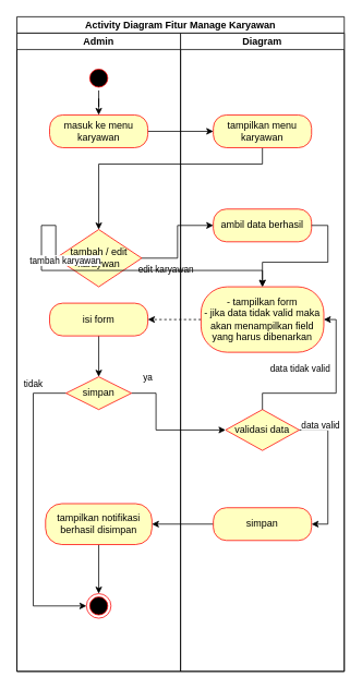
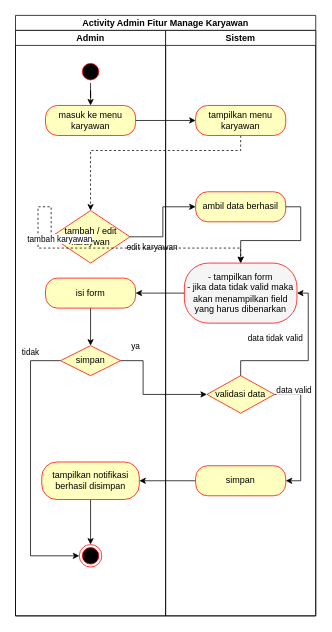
- <mxCell id="2" value="Activity Diagram Fitur Manage Karyawan" style="swimlane;childLayout=stackLayout;resizeParent=1;resizeParentMax=0;startSize=20;" vertex="1" parent="1"><mxGeometry x="20" y="20" width="400" height="800" as="geometry" /></mxCell>
+ <mxCell id="2" value="Activity Admin Fitur Manage Karyawan" style="swimlane;childLayout=stackLayout;resizeParent=1;resizeParentMax=0;startSize=20;" vertex="1" parent="1"><mxGeometry x="20" y="20" width="400" height="800" as="geometry" /></mxCell>
- <mxCell id="24" value="Diagram" style="swimlane;startSize=20;" vertex="1" parent="2"><mxGeometry x="200" y="20" width="200" height="780" as="geometry" /></mxCell>
+ <mxCell id="24" value="Sistem" style="swimlane;startSize=20;" vertex="1" parent="2"><mxGeometry x="200" y="20" width="200" height="780" as="geometry" /></mxCell>
- <mxCell id="6" style="edgeStyle=orthogonalEdgeStyle;rounded=0;orthogonalLoop=1;jettySize=auto;html=1;" edge="1" parent="2" source="25" target="15"><mxGeometry relative="1" as="geometry"><Array as="points"><mxPoint x="300" y="180" /><mxPoint x="100" y="180" /></Array></mxGeometry></mxCell>
+ <mxCell id="6" style="edgeStyle=orthogonalEdgeStyle;rounded=0;orthogonalLoop=1;jettySize=auto;html=1;dashed=1;" edge="1" parent="2" source="25" target="15"><mxGeometry relative="1" as="geometry"><Array as="points"><mxPoint x="300" y="180" /><mxPoint x="100" y="180" /></Array></mxGeometry></mxCell>
- <mxCell id="34" value="" style="edgeStyle=orthogonalEdgeStyle;rounded=0;orthogonalLoop=1;jettySize=auto;html=1;entryX=0.5;entryY=0;entryDx=0;entryDy=0;exitX=0;exitY=0.5;exitDx=0;exitDy=0;" edge="1" parent="2" source="15" target="27"><mxGeometry relative="1" as="geometry"><Array as="points"><mxPoint x="30" y="255" /><mxPoint x="30" y="310" /><mxPoint x="300" y="310" /></Array></mxGeometry></mxCell>
+ <mxCell id="34" value="" style="edgeStyle=orthogonalEdgeStyle;rounded=0;orthogonalLoop=1;jettySize=auto;html=1;entryX=0.5;entryY=0;entryDx=0;entryDy=0;exitX=0;exitY=0.5;exitDx=0;exitDy=0;dashed=1;" edge="1" parent="2" source="15" target="27"><mxGeometry relative="1" as="geometry"><Array as="points"><mxPoint x="30" y="255" /><mxPoint x="30" y="310" /><mxPoint x="300" y="310" /></Array></mxGeometry></mxCell>
- <mxCell id="7" style="edgeStyle=orthogonalEdgeStyle;rounded=0;orthogonalLoop=1;jettySize=auto;html=1;entryX=1;entryY=0.5;entryDx=0;entryDy=0;dashed=1;" edge="1" parent="2" source="27" target="17"><mxGeometry relative="1" as="geometry" /></mxCell>
+ <mxCell id="7" style="edgeStyle=orthogonalEdgeStyle;rounded=0;orthogonalLoop=1;jettySize=auto;html=1;entryX=1;entryY=0.5;entryDx=0;entryDy=0;" edge="1" parent="2" source="27" target="17"><mxGeometry relative="1" as="geometry" /></mxCell>
- <mxCell id="27" value="- tampilkan form&lt;br&gt;- jika data tidak valid maka akan menampilkan field yang harus dibenarkan" style="rounded=1;whiteSpace=wrap;html=1;arcSize=40;fontColor=#000000;fillColor=#ffffc0;strokeColor=#ff0000;" vertex="1" parent="24"><mxGeometry x="25" y="310" width="150" height="80" as="geometry" /></mxCell>
+ <mxCell id="27" value="- tampilkan form&lt;br&gt;- jika data tidak valid maka akan menampilkan field yang harus dibenarkan" style="rounded=1;whiteSpace=wrap;html=1;arcSize=40;fontColor=#000000;fillColor=#f5f5f5;strokeColor=#ff0000;" vertex="1" parent="24"><mxGeometry x="25" y="310" width="150" height="80" as="geometry" /></mxCell>
